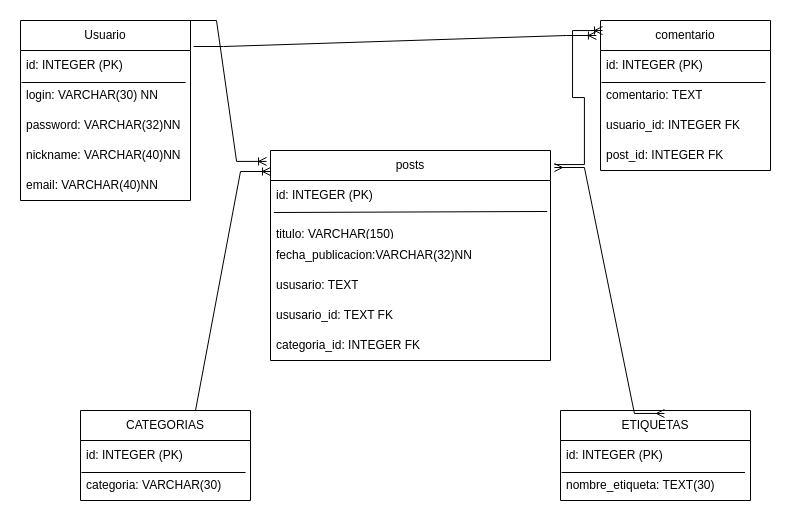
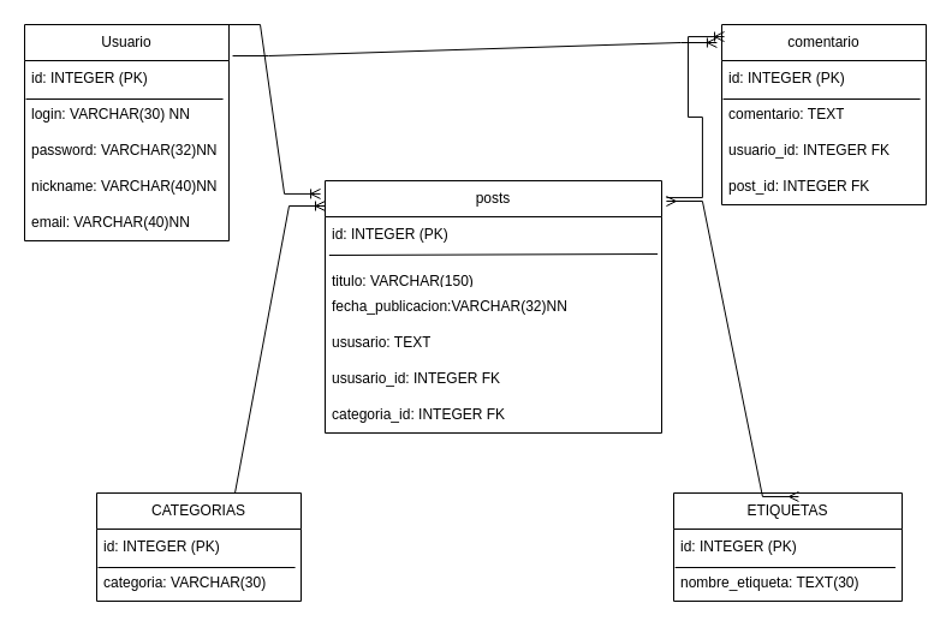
- <mxCell id="15" value="ususario_id: TEXT FK" style="text;strokeColor=none;fillColor=none;align=left;verticalAlign=middle;spacingLeft=4;spacingRight=4;overflow=hidden;points=[[0,0.5],[1,0.5]];portConstraint=eastwest;rotatable=0;whiteSpace=wrap;html=1;" parent="9" vertex="1"><mxGeometry y="150" width="280" height="30" as="geometry" /></mxCell>
+ <mxCell id="15" value="ususario_id: INTEGER FK" style="text;strokeColor=none;fillColor=none;align=left;verticalAlign=middle;spacingLeft=4;spacingRight=4;overflow=hidden;points=[[0,0.5],[1,0.5]];portConstraint=eastwest;rotatable=0;whiteSpace=wrap;html=1;" parent="9" vertex="1"><mxGeometry y="150" width="280" height="30" as="geometry" /></mxCell>
